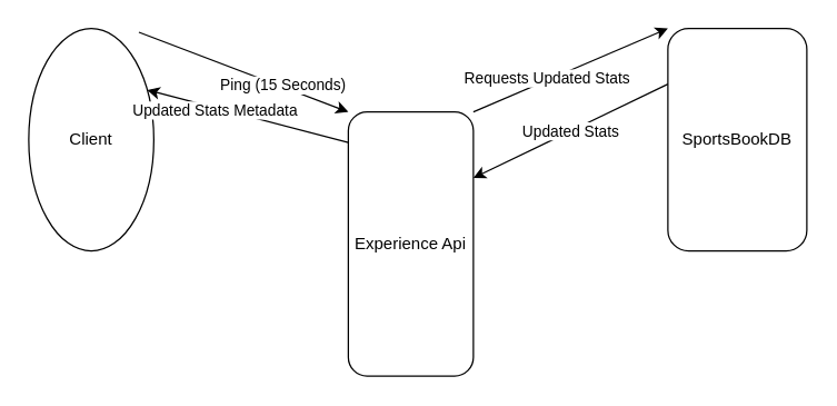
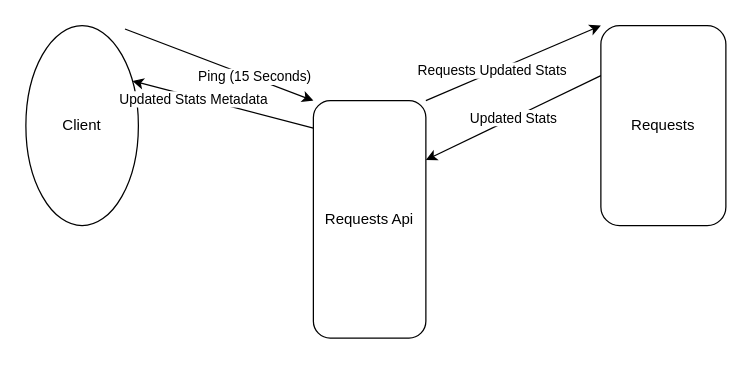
- <mxCell id="3" value="SportsBookDB" style="rounded=1;whiteSpace=wrap;html=1;" vertex="1" parent="1"><mxGeometry x="480" y="20" width="100" height="160" as="geometry" /></mxCell>
+ <mxCell id="3" value="Requests" style="rounded=1;whiteSpace=wrap;html=1;" vertex="1" parent="1"><mxGeometry x="480" y="20" width="100" height="160" as="geometry" /></mxCell>
- <mxCell id="4" value="Experience Api" style="rounded=1;whiteSpace=wrap;html=1;" vertex="1" parent="1"><mxGeometry x="250" y="80" width="90" height="190" as="geometry" /></mxCell>
+ <mxCell id="4" value="Requests Api" style="rounded=1;whiteSpace=wrap;html=1;" vertex="1" parent="1"><mxGeometry x="250" y="80" width="90" height="190" as="geometry" /></mxCell>
